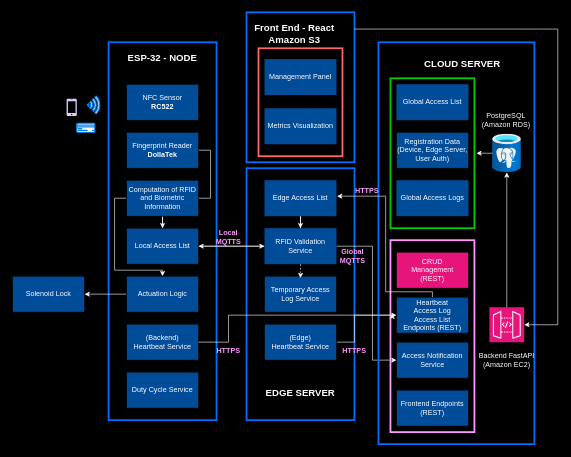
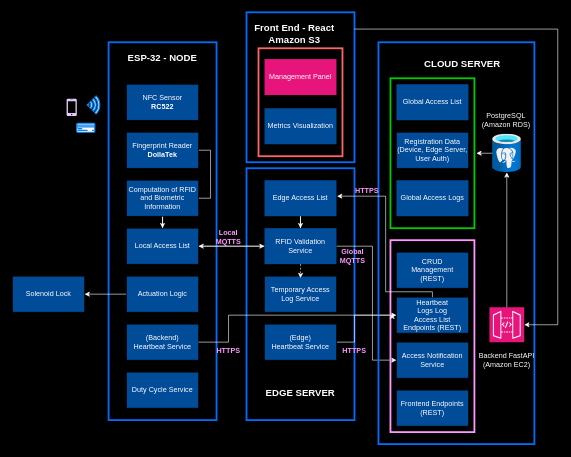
- <mxCell id="54" value="&lt;font color=&quot;#ffffff&quot;&gt;Management Panel&lt;br&gt;&lt;/font&gt;" style="rounded=0;whiteSpace=wrap;html=1;fillColor=#004C99;strokeColor=none;" parent="1" vertex="1"><mxGeometry x="440" y="98" width="120" height="60" as="geometry" /></mxCell>
+ <mxCell id="54" value="&lt;font color=&quot;#ffffff&quot;&gt;Management Panel&lt;br&gt;&lt;/font&gt;" style="rounded=0;whiteSpace=wrap;html=1;fillColor=#e7157b;strokeColor=none;" parent="1" vertex="1"><mxGeometry x="440" y="98" width="120" height="60" as="geometry" /></mxCell>
- <mxCell id="8" style="edgeStyle=orthogonalEdgeStyle;rounded=0;orthogonalLoop=1;jettySize=auto;html=1;entryX=0.5;entryY=0;entryDx=0;entryDy=0;strokeColor=#FFFFFF;" parent="1" source="9" target="12" edge="1"><mxGeometry relative="1" as="geometry"><Array as="points"><mxPoint x="190" y="330" /><mxPoint x="190" y="450" /><mxPoint x="270" y="450" /></Array></mxGeometry></mxCell>
- <mxCell id="42" value="&lt;div&gt;&lt;font color=&quot;#ffffff&quot;&gt;CRUD&lt;/font&gt;&lt;/div&gt;&lt;div&gt;&lt;font color=&quot;#ffffff&quot;&gt;Management&lt;/font&gt;&lt;/div&gt;&lt;div&gt;&lt;font color=&quot;#ffffff&quot;&gt;(REST)&lt;br&gt;&lt;/font&gt;&lt;/div&gt;" style="rounded=0;whiteSpace=wrap;html=1;fillColor=#e7157b;" parent="1" vertex="1"><mxGeometry x="660" y="420" width="120" height="60" as="geometry" /></mxCell>
+ <mxCell id="42" value="&lt;div&gt;&lt;font color=&quot;#ffffff&quot;&gt;CRUD&lt;/font&gt;&lt;/div&gt;&lt;div&gt;&lt;font color=&quot;#ffffff&quot;&gt;Management&lt;/font&gt;&lt;/div&gt;&lt;div&gt;&lt;font color=&quot;#ffffff&quot;&gt;(REST)&lt;br&gt;&lt;/font&gt;&lt;/div&gt;" style="rounded=0;whiteSpace=wrap;html=1;fillColor=#004C99;" parent="1" vertex="1"><mxGeometry x="660" y="420" width="120" height="60" as="geometry" /></mxCell>
- <mxCell id="43" value="&lt;div&gt;&lt;font color=&quot;#ffffff&quot;&gt;Heartbeat&lt;/font&gt;&lt;/div&gt;&lt;div&gt;&lt;font color=&quot;#ffffff&quot;&gt;Access Log&lt;/font&gt;&lt;/div&gt;&lt;div&gt;&lt;font color=&quot;#ffffff&quot;&gt;Access List&lt;/font&gt;&lt;/div&gt;&lt;div&gt;&lt;font color=&quot;#ffffff&quot;&gt;Endpoints (REST)&lt;br&gt;&lt;/font&gt;&lt;/div&gt;" style="rounded=0;whiteSpace=wrap;html=1;fillColor=#004C99;" parent="1" vertex="1"><mxGeometry x="660" y="495" width="120" height="60" as="geometry" /></mxCell>
+ <mxCell id="43" value="&lt;div&gt;&lt;font color=&quot;#ffffff&quot;&gt;Heartbeat&lt;/font&gt;&lt;/div&gt;&lt;div&gt;&lt;font color=&quot;#ffffff&quot;&gt;Logs Log&lt;/font&gt;&lt;/div&gt;&lt;div&gt;&lt;font color=&quot;#ffffff&quot;&gt;Access List&lt;/font&gt;&lt;/div&gt;&lt;div&gt;&lt;font color=&quot;#ffffff&quot;&gt;Endpoints (REST)&lt;br&gt;&lt;/font&gt;&lt;/div&gt;" style="rounded=0;whiteSpace=wrap;html=1;fillColor=#004C99;" parent="1" vertex="1"><mxGeometry x="660" y="495" width="120" height="60" as="geometry" /></mxCell>
